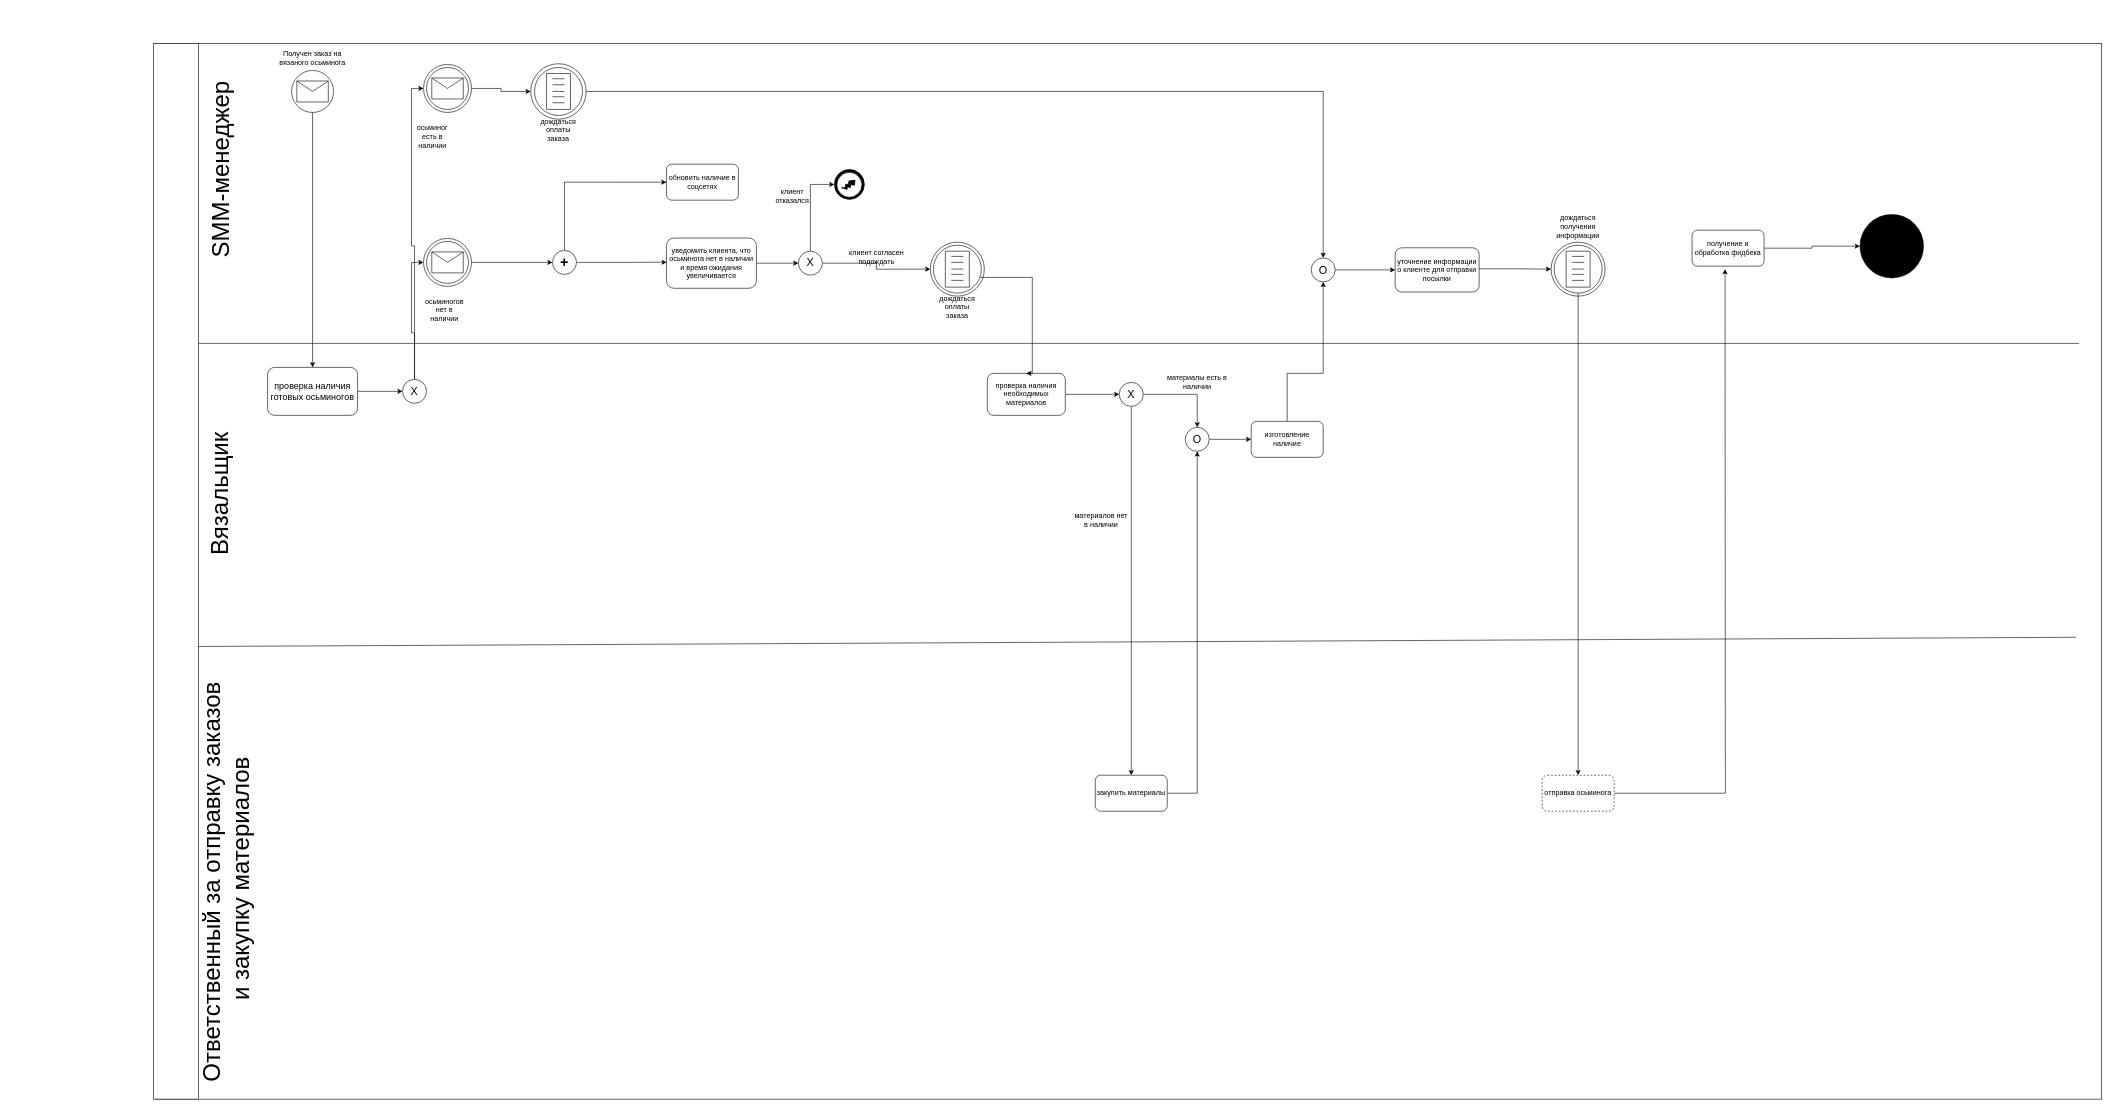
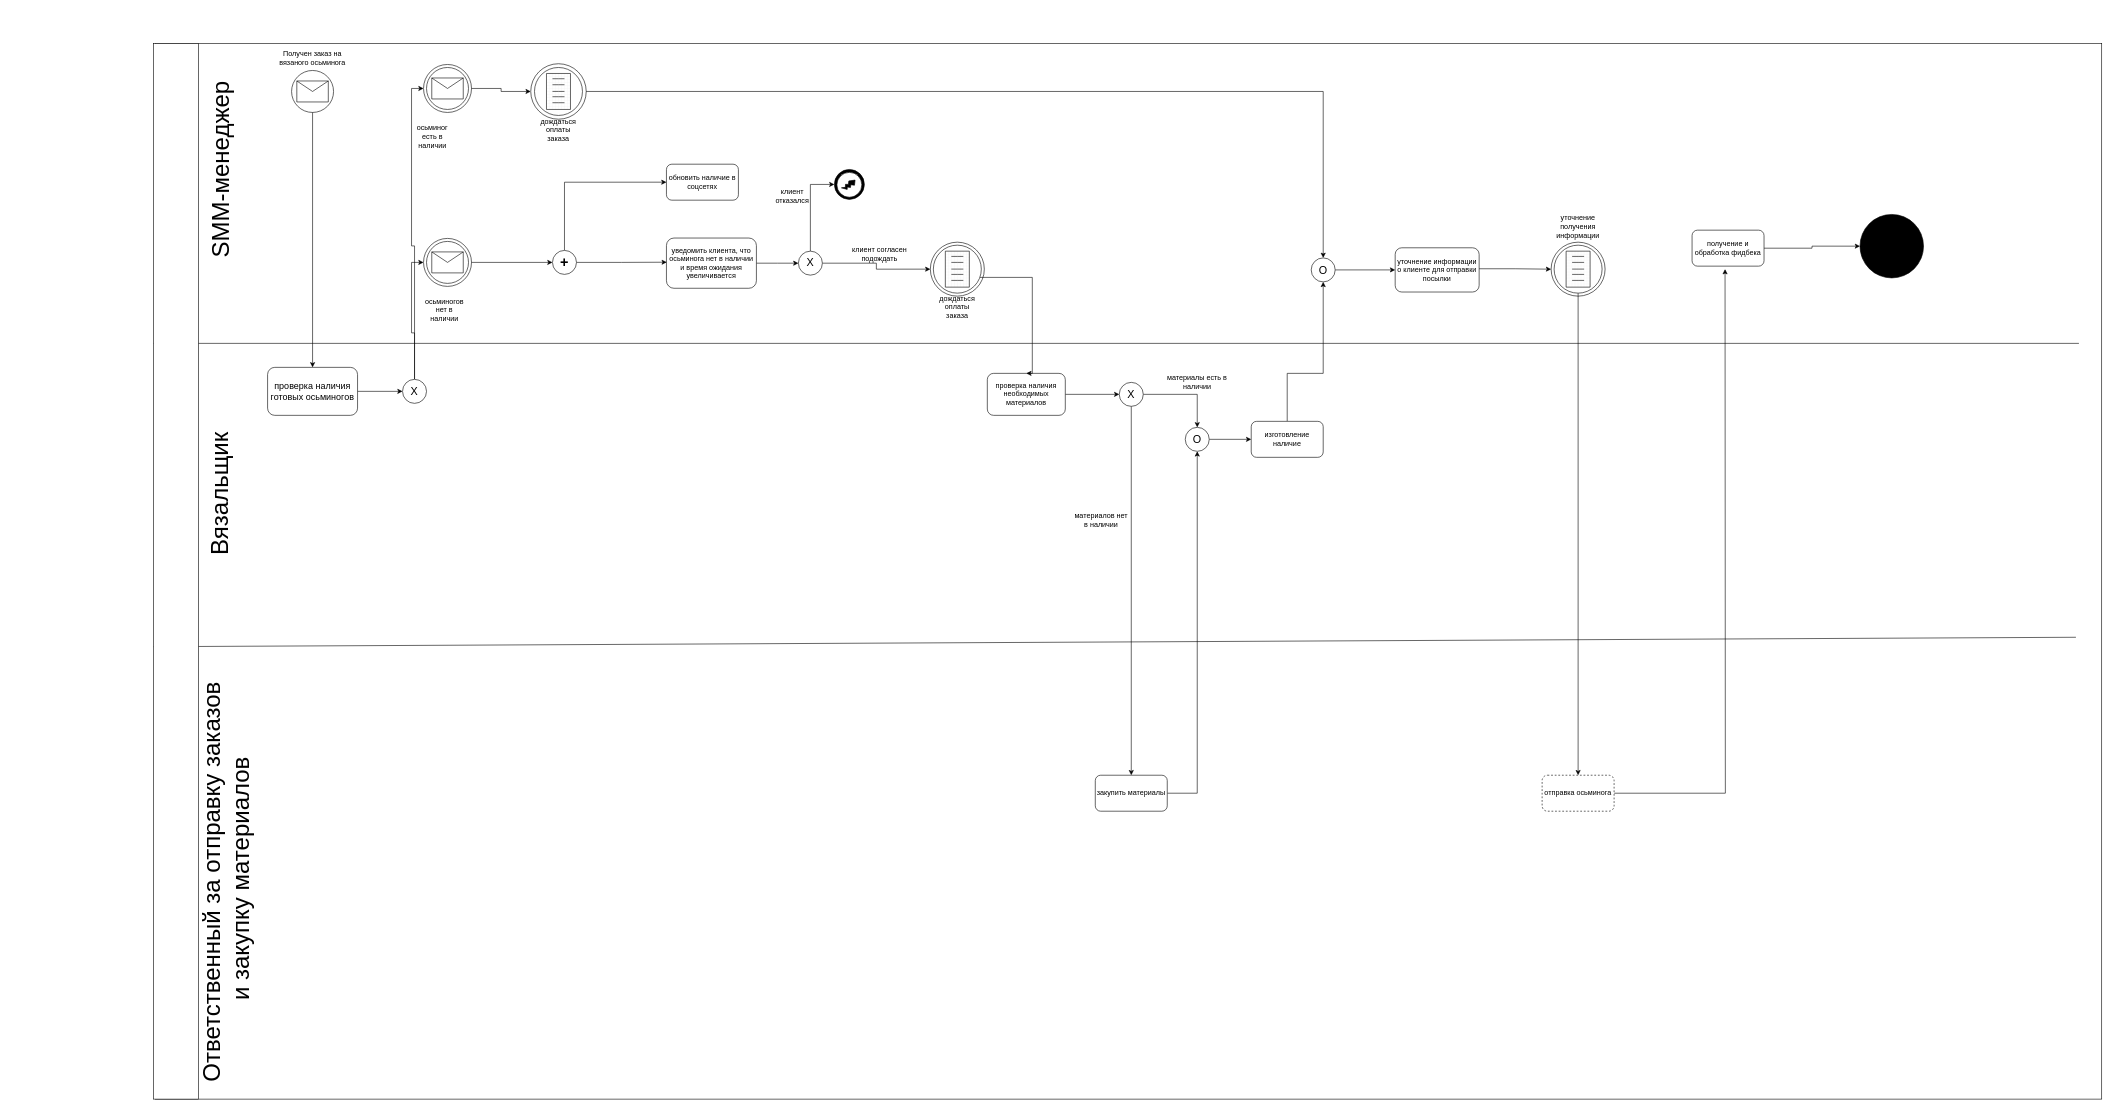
- <mxCell id="79" value="дождаться получения информации" style="text;html=1;strokeColor=none;fillColor=none;align=center;verticalAlign=middle;whiteSpace=wrap;rounded=0;" vertex="1" parent="1"><mxGeometry x="2600" y="315" width="60" height="30" as="geometry" /></mxCell>
+ <mxCell id="79" value="уточнение получения информации" style="text;html=1;strokeColor=none;fillColor=none;align=center;verticalAlign=middle;whiteSpace=wrap;rounded=0;" vertex="1" parent="1"><mxGeometry x="2600" y="315" width="60" height="30" as="geometry" /></mxCell>
- <mxCell id="54" value="клиент согласен &lt;br&gt;подождать" style="text;html=1;align=center;verticalAlign=middle;resizable=0;points=[];autosize=1;strokeColor=none;fillColor=none;" vertex="1" parent="1"><mxGeometry x="1405" y="361.25" width="110" height="40" as="geometry" /></mxCell>
+ <mxCell id="54" value="клиент согласен &lt;br&gt;подождать" style="text;html=1;align=center;verticalAlign=middle;resizable=0;points=[];autosize=1;strokeColor=none;fillColor=none;" vertex="1" parent="1"><mxGeometry x="1410" y="356.25" width="110" height="40" as="geometry" /></mxCell>
